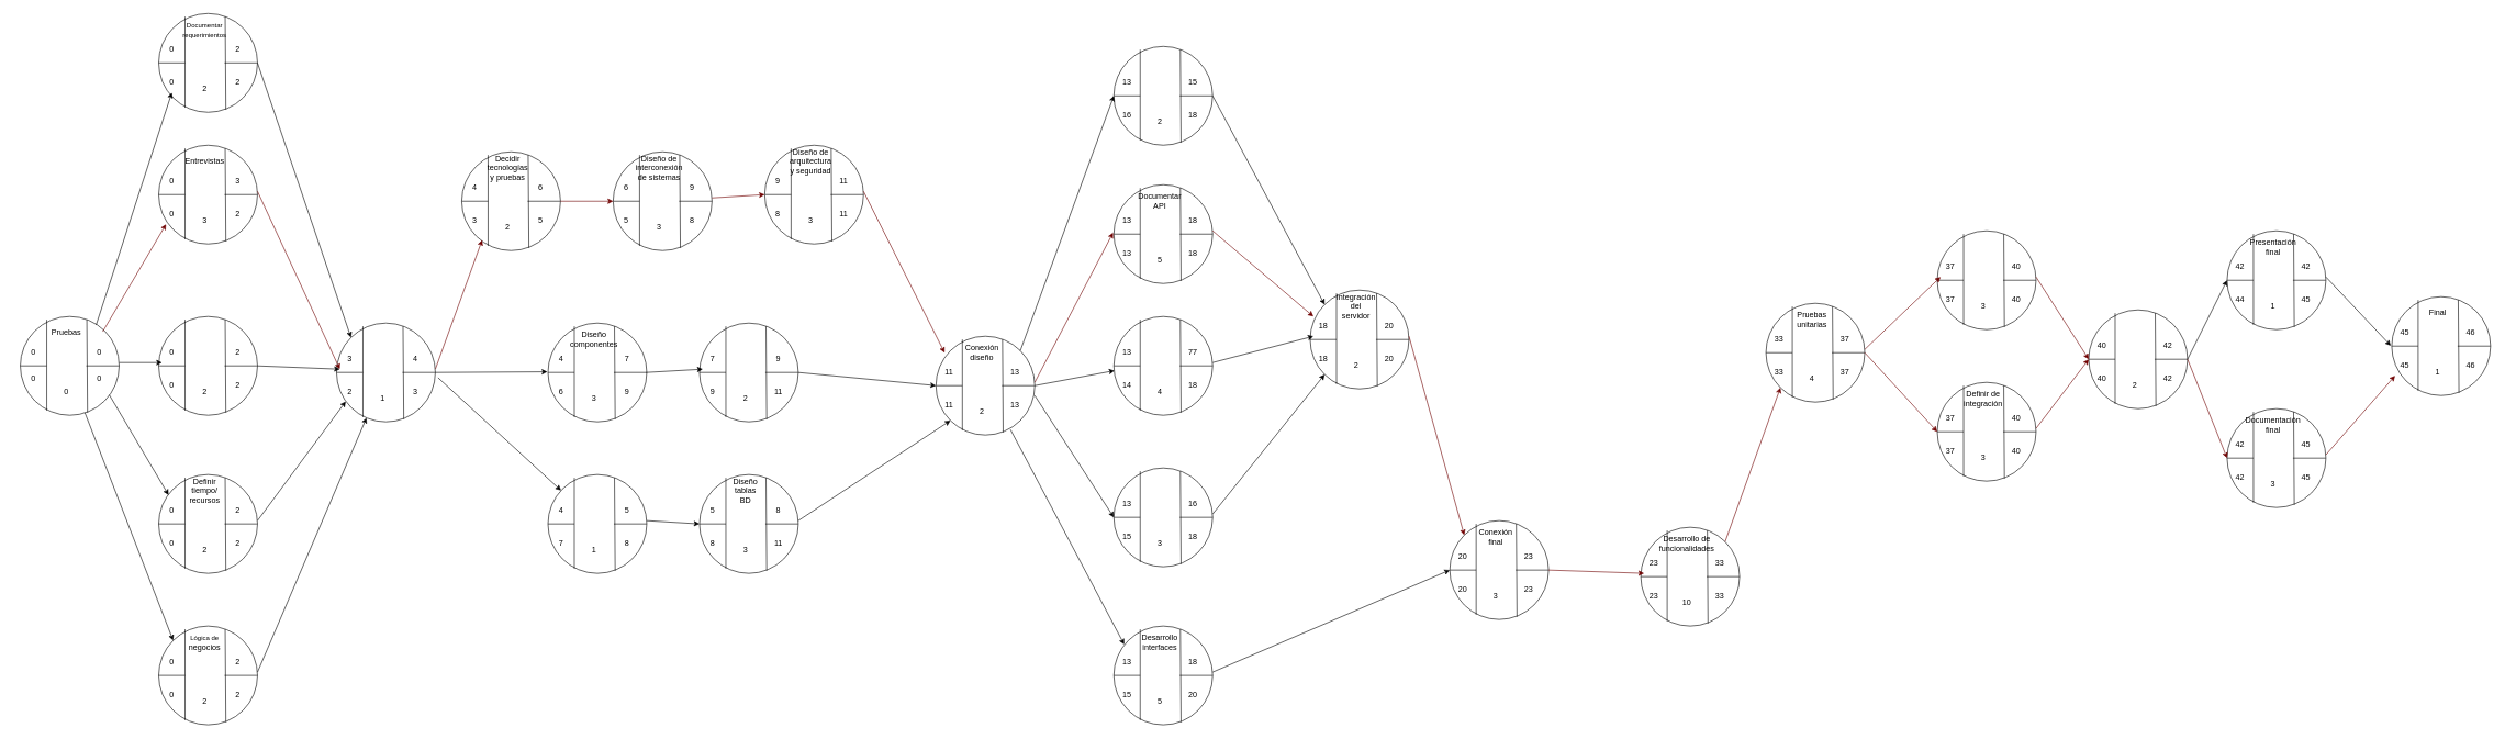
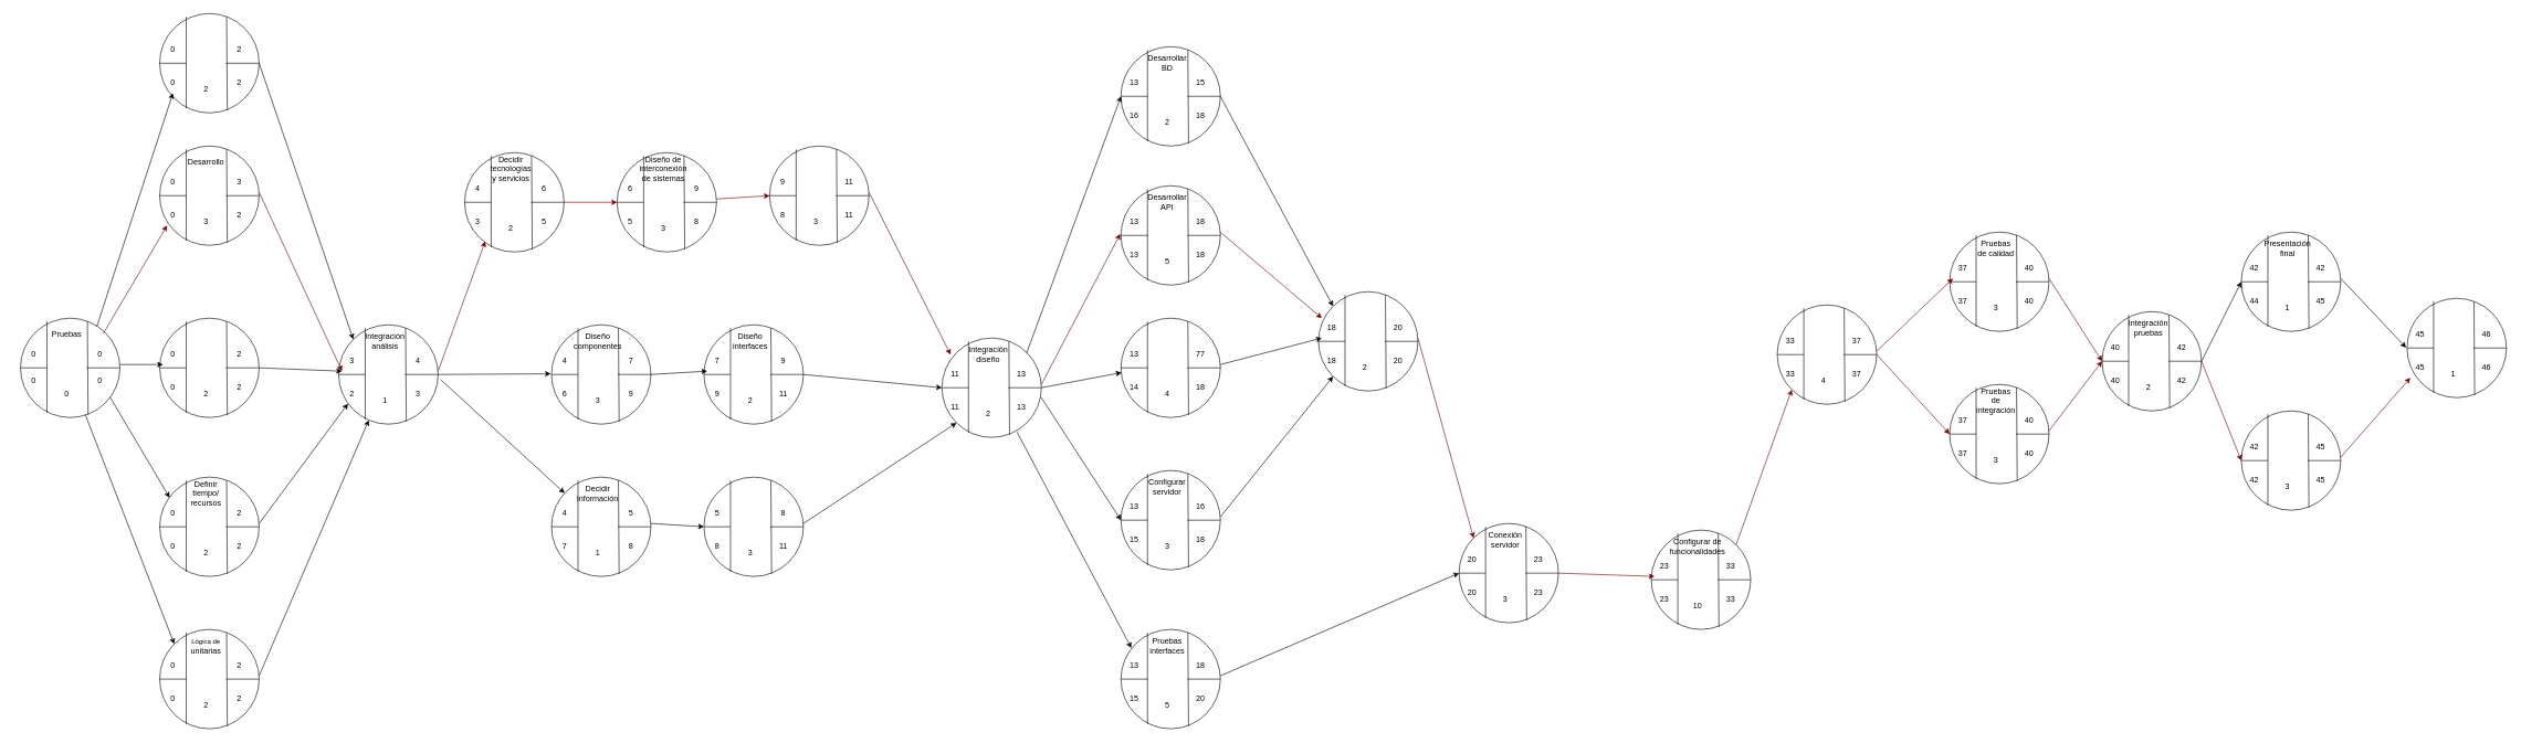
- <mxCell id="55" value="&lt;font style=&quot;font-size: 10px;&quot;&gt;Documentar&lt;br&gt;requerimientos&lt;/font&gt;" style="text;html=1;strokeColor=none;fillColor=none;align=center;verticalAlign=middle;whiteSpace=wrap;rounded=0;" parent="49" vertex="1"><mxGeometry x="50" y="10" width="60" height="30" as="geometry" /></mxCell>
+ <mxCell id="258" value="Desarrollar&lt;br&gt;BD" style="text;html=1;strokeColor=none;fillColor=none;align=center;verticalAlign=middle;whiteSpace=wrap;rounded=0;" parent="252" vertex="1"><mxGeometry x="50" y="10" width="60" height="30" as="geometry" /></mxCell>
- <mxCell id="8" value="Entrevistas" style="text;html=1;strokeColor=none;fillColor=none;align=center;verticalAlign=middle;whiteSpace=wrap;rounded=0;" parent="2" vertex="1"><mxGeometry x="50" y="10" width="60" height="30" as="geometry" /></mxCell>
+ <mxCell id="8" value="Desarrollo" style="text;html=1;strokeColor=none;fillColor=none;align=center;verticalAlign=middle;whiteSpace=wrap;rounded=0;" parent="2" vertex="1"><mxGeometry x="50" y="10" width="60" height="30" as="geometry" /></mxCell>
- <mxCell id="163" value="Diseño de arquitectura y seguridad" style="text;html=1;strokeColor=none;fillColor=none;align=center;verticalAlign=middle;whiteSpace=wrap;rounded=0;" parent="157" vertex="1"><mxGeometry x="50" y="10" width="60" height="30" as="geometry" /></mxCell>
- <mxCell id="139" value="Decidir tecnologías&lt;br&gt;y pruebas" style="text;html=1;strokeColor=none;fillColor=none;align=center;verticalAlign=middle;whiteSpace=wrap;rounded=0;" parent="133" vertex="1"><mxGeometry x="50" y="10" width="60" height="30" as="geometry" /></mxCell>
+ <mxCell id="139" value="Decidir tecnologías&lt;br&gt;y servicios" style="text;html=1;strokeColor=none;fillColor=none;align=center;verticalAlign=middle;whiteSpace=wrap;rounded=0;" parent="133" vertex="1"><mxGeometry x="50" y="10" width="60" height="30" as="geometry" /></mxCell>
- <mxCell id="246" value="Documentar&lt;br&gt;API" style="text;html=1;strokeColor=none;fillColor=none;align=center;verticalAlign=middle;whiteSpace=wrap;rounded=0;" parent="240" vertex="1"><mxGeometry x="50" y="10" width="60" height="30" as="geometry" /></mxCell>
+ <mxCell id="246" value="Desarrollar&lt;br&gt;API" style="text;html=1;strokeColor=none;fillColor=none;align=center;verticalAlign=middle;whiteSpace=wrap;rounded=0;" parent="240" vertex="1"><mxGeometry x="50" y="10" width="60" height="30" as="geometry" /></mxCell>
+ <mxCell id="338" value="Pruebas de calidad" style="text;html=1;strokeColor=none;fillColor=none;align=center;verticalAlign=middle;whiteSpace=wrap;rounded=0;" parent="332" vertex="1"><mxGeometry x="50" y="10" width="60" height="30" as="geometry" /></mxCell>
- <mxCell id="270" value="Integración&lt;br&gt;del servidor" style="text;html=1;strokeColor=none;fillColor=none;align=center;verticalAlign=middle;whiteSpace=wrap;rounded=0;" parent="264" vertex="1"><mxGeometry x="50" y="10" width="60" height="30" as="geometry" /></mxCell>
- <mxCell id="391" value="Final" style="text;html=1;strokeColor=none;fillColor=none;align=center;verticalAlign=middle;whiteSpace=wrap;rounded=0;" parent="385" vertex="1"><mxGeometry x="50" y="10" width="60" height="30" as="geometry" /></mxCell>
- <mxCell id="314" value="Pruebas unitarias" style="text;html=1;strokeColor=none;fillColor=none;align=center;verticalAlign=middle;whiteSpace=wrap;rounded=0;" parent="308" vertex="1"><mxGeometry x="50" y="10" width="60" height="30" as="geometry" /></mxCell>
+ <mxCell id="353" value="Integración&lt;br&gt;pruebas" style="text;html=1;strokeColor=none;fillColor=none;align=center;verticalAlign=middle;whiteSpace=wrap;rounded=0;" parent="347" vertex="1"><mxGeometry x="50" y="10" width="60" height="30" as="geometry" /></mxCell>
+ <mxCell id="79" value="Integración&lt;br&gt;análisis" style="text;html=1;strokeColor=none;fillColor=none;align=center;verticalAlign=middle;whiteSpace=wrap;rounded=0;" parent="73" vertex="1"><mxGeometry x="50" y="10" width="60" height="30" as="geometry" /></mxCell>
+ <mxCell id="103" value="Diseño&lt;br&gt;interfaces" style="text;html=1;strokeColor=none;fillColor=none;align=center;verticalAlign=middle;whiteSpace=wrap;rounded=0;" parent="97" vertex="1"><mxGeometry x="50" y="10" width="60" height="30" as="geometry" /></mxCell>
- <mxCell id="175" value="Conexión diseño" style="text;html=1;strokeColor=none;fillColor=none;align=center;verticalAlign=middle;whiteSpace=wrap;rounded=0;" parent="169" vertex="1"><mxGeometry x="50" y="10" width="60" height="30" as="geometry" /></mxCell>
+ <mxCell id="175" value="Integración diseño" style="text;html=1;strokeColor=none;fillColor=none;align=center;verticalAlign=middle;whiteSpace=wrap;rounded=0;" parent="169" vertex="1"><mxGeometry x="50" y="10" width="60" height="30" as="geometry" /></mxCell>
- <mxCell id="326" value="Definir de integración" style="text;html=1;strokeColor=none;fillColor=none;align=center;verticalAlign=middle;whiteSpace=wrap;rounded=0;" parent="320" vertex="1"><mxGeometry x="50" y="10" width="60" height="30" as="geometry" /></mxCell>
+ <mxCell id="326" value="Pruebas de integración" style="text;html=1;strokeColor=none;fillColor=none;align=center;verticalAlign=middle;whiteSpace=wrap;rounded=0;" parent="320" vertex="1"><mxGeometry x="50" y="10" width="60" height="30" as="geometry" /></mxCell>
- <mxCell id="379" value="Documentación&lt;br&gt;final" style="text;html=1;strokeColor=none;fillColor=none;align=center;verticalAlign=middle;whiteSpace=wrap;rounded=0;" parent="373" vertex="1"><mxGeometry x="50" y="10" width="60" height="30" as="geometry" /></mxCell>
+ <mxCell id="223" value="Configurar&lt;br&gt;servidor" style="text;html=1;strokeColor=none;fillColor=none;align=center;verticalAlign=middle;whiteSpace=wrap;rounded=0;" parent="217" vertex="1"><mxGeometry x="50" y="10" width="60" height="30" as="geometry" /></mxCell>
+ <mxCell id="127" value="Decidir&lt;br&gt;información" style="text;html=1;strokeColor=none;fillColor=none;align=center;verticalAlign=middle;whiteSpace=wrap;rounded=0;" parent="121" vertex="1"><mxGeometry x="50" y="10" width="60" height="30" as="geometry" /></mxCell>
- <mxCell id="115" value="Diseño tablas&lt;br&gt;BD" style="text;html=1;strokeColor=none;fillColor=none;align=center;verticalAlign=middle;whiteSpace=wrap;rounded=0;" parent="109" vertex="1"><mxGeometry x="50" y="10" width="60" height="30" as="geometry" /></mxCell>
- <mxCell id="211" value="Conexión final" style="text;html=1;strokeColor=none;fillColor=none;align=center;verticalAlign=middle;whiteSpace=wrap;rounded=0;" parent="205" vertex="1"><mxGeometry x="50" y="10" width="60" height="30" as="geometry" /></mxCell>
+ <mxCell id="211" value="Conexión servidor" style="text;html=1;strokeColor=none;fillColor=none;align=center;verticalAlign=middle;whiteSpace=wrap;rounded=0;" parent="205" vertex="1"><mxGeometry x="50" y="10" width="60" height="30" as="geometry" /></mxCell>
- <mxCell id="199" value="Desarrollo de&lt;br&gt;funcionalidades" style="text;html=1;strokeColor=none;fillColor=none;align=center;verticalAlign=middle;whiteSpace=wrap;rounded=0;" parent="193" vertex="1"><mxGeometry x="50" y="10" width="60" height="30" as="geometry" /></mxCell>
+ <mxCell id="199" value="Configurar de&lt;br&gt;funcionalidades" style="text;html=1;strokeColor=none;fillColor=none;align=center;verticalAlign=middle;whiteSpace=wrap;rounded=0;" parent="193" vertex="1"><mxGeometry x="50" y="10" width="60" height="30" as="geometry" /></mxCell>
- <mxCell id="67" value="&lt;span style=&quot;font-size: 10px;&quot;&gt;Lógica de&lt;br&gt;&lt;/span&gt;negocios" style="text;html=1;strokeColor=none;fillColor=none;align=center;verticalAlign=middle;whiteSpace=wrap;rounded=0;" parent="61" vertex="1"><mxGeometry x="50" y="10" width="60" height="30" as="geometry" /></mxCell>
+ <mxCell id="67" value="&lt;span style=&quot;font-size: 10px;&quot;&gt;Lógica de&lt;br&gt;&lt;/span&gt;unitarias" style="text;html=1;strokeColor=none;fillColor=none;align=center;verticalAlign=middle;whiteSpace=wrap;rounded=0;" parent="61" vertex="1"><mxGeometry x="50" y="10" width="60" height="30" as="geometry" /></mxCell>
- <mxCell id="187" value="Desarrollo&lt;br&gt;interfaces" style="text;html=1;strokeColor=none;fillColor=none;align=center;verticalAlign=middle;whiteSpace=wrap;rounded=0;" parent="181" vertex="1"><mxGeometry x="50" y="10" width="60" height="30" as="geometry" /></mxCell>
+ <mxCell id="187" value="Pruebas&lt;br&gt;interfaces" style="text;html=1;strokeColor=none;fillColor=none;align=center;verticalAlign=middle;whiteSpace=wrap;rounded=0;" parent="181" vertex="1"><mxGeometry x="50" y="10" width="60" height="30" as="geometry" /></mxCell>
